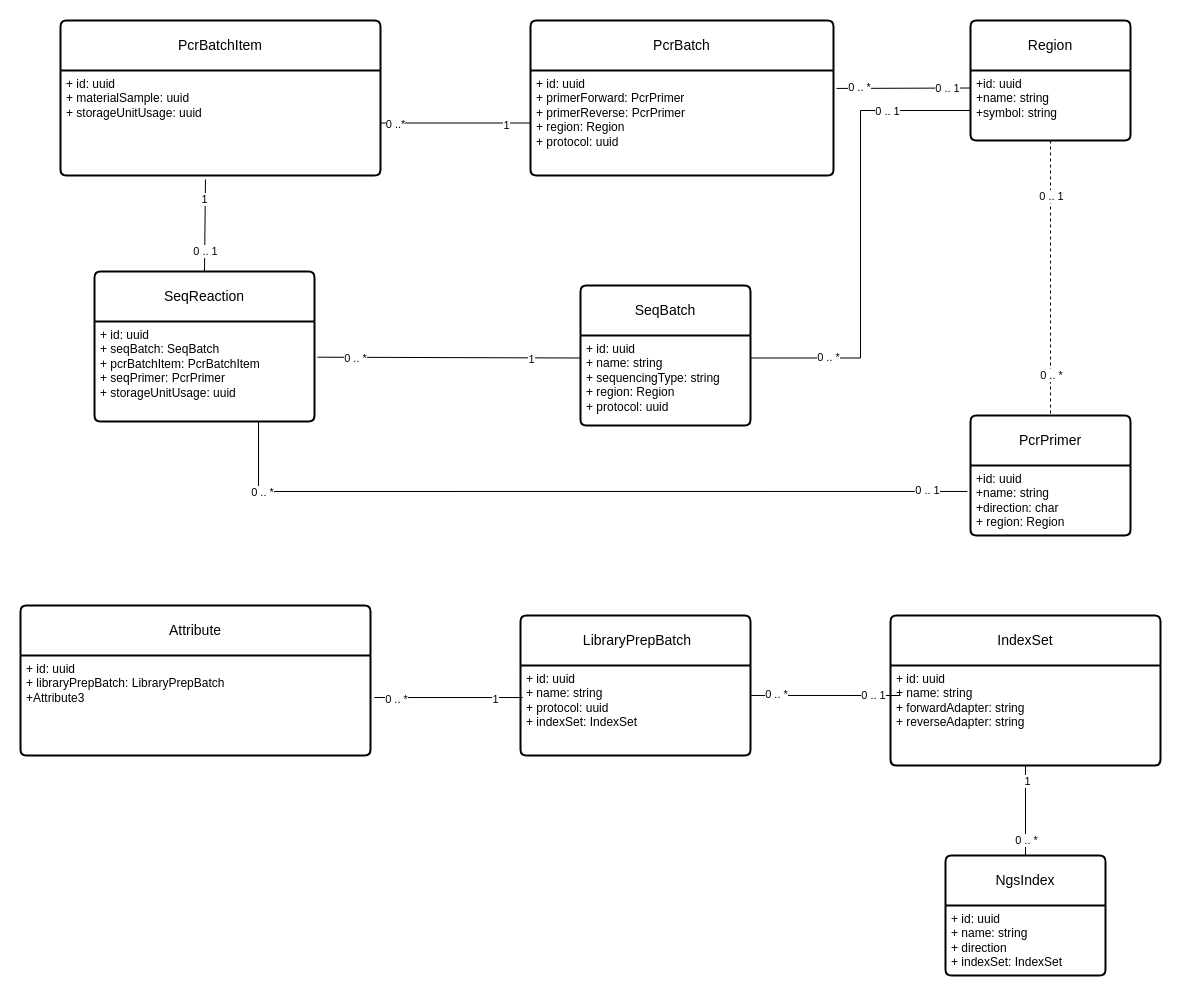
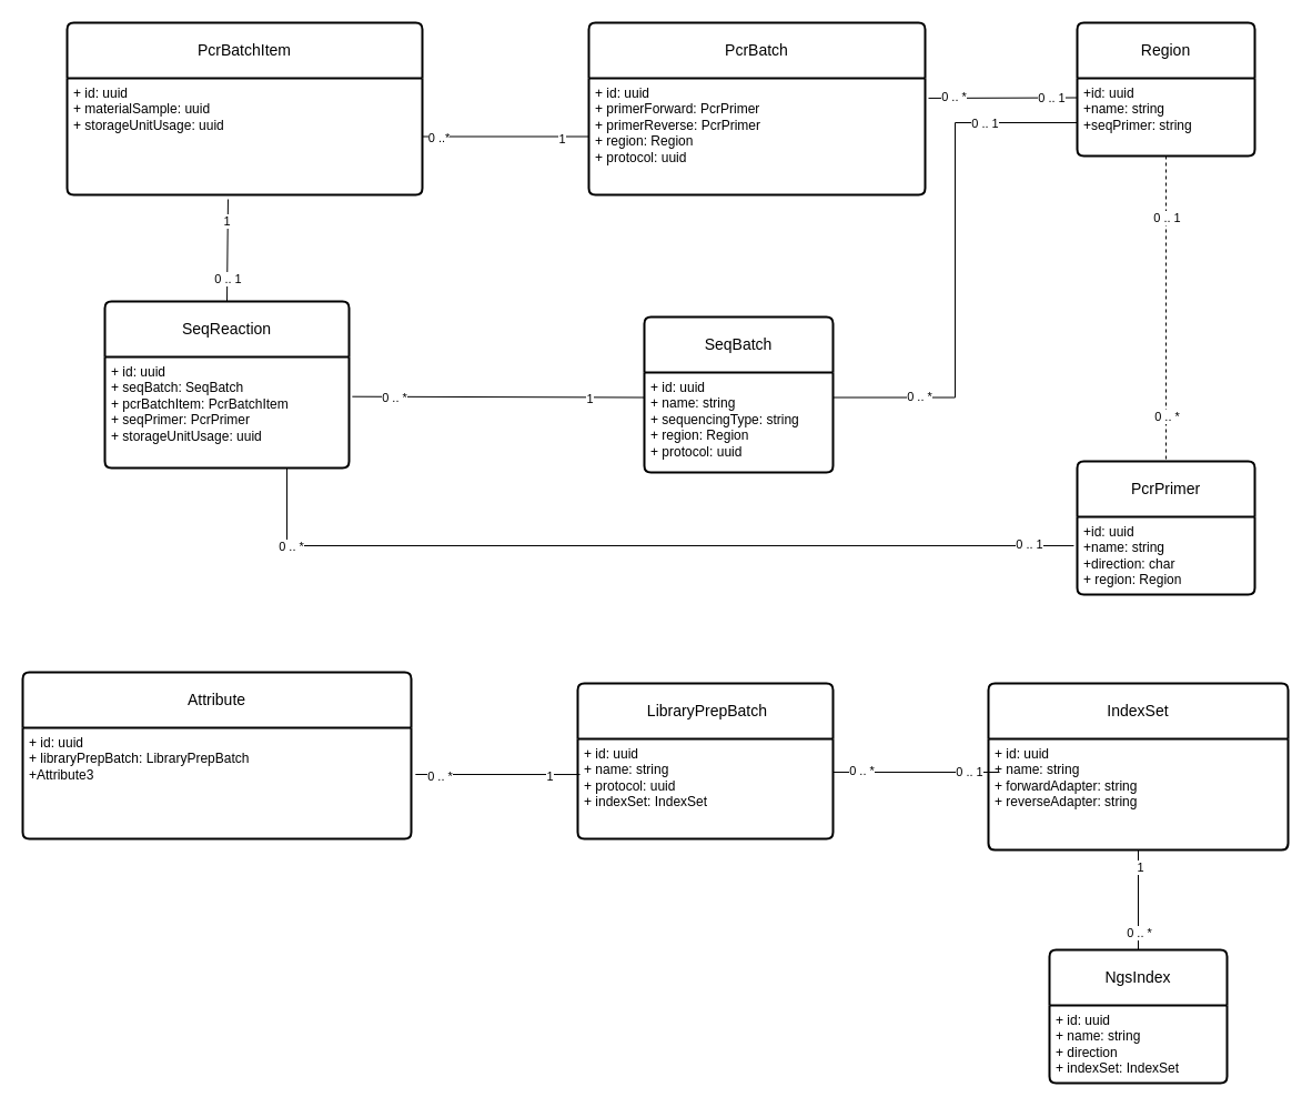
- <mxCell id="7" value="+id: uuid&lt;br&gt;+name: string&lt;br&gt;+symbol: string" style="align=left;strokeColor=none;fillColor=none;spacingLeft=4;fontSize=12;verticalAlign=top;resizable=0;rotatable=0;part=1;html=1;" vertex="1" parent="6"><mxGeometry y="50" width="160" height="70" as="geometry" /></mxCell>
+ <mxCell id="7" value="+id: uuid&lt;br&gt;+name: string&lt;br&gt;+seqPrimer: string" style="align=left;strokeColor=none;fillColor=none;spacingLeft=4;fontSize=12;verticalAlign=top;resizable=0;rotatable=0;part=1;html=1;" vertex="1" parent="6"><mxGeometry y="50" width="160" height="70" as="geometry" /></mxCell>
